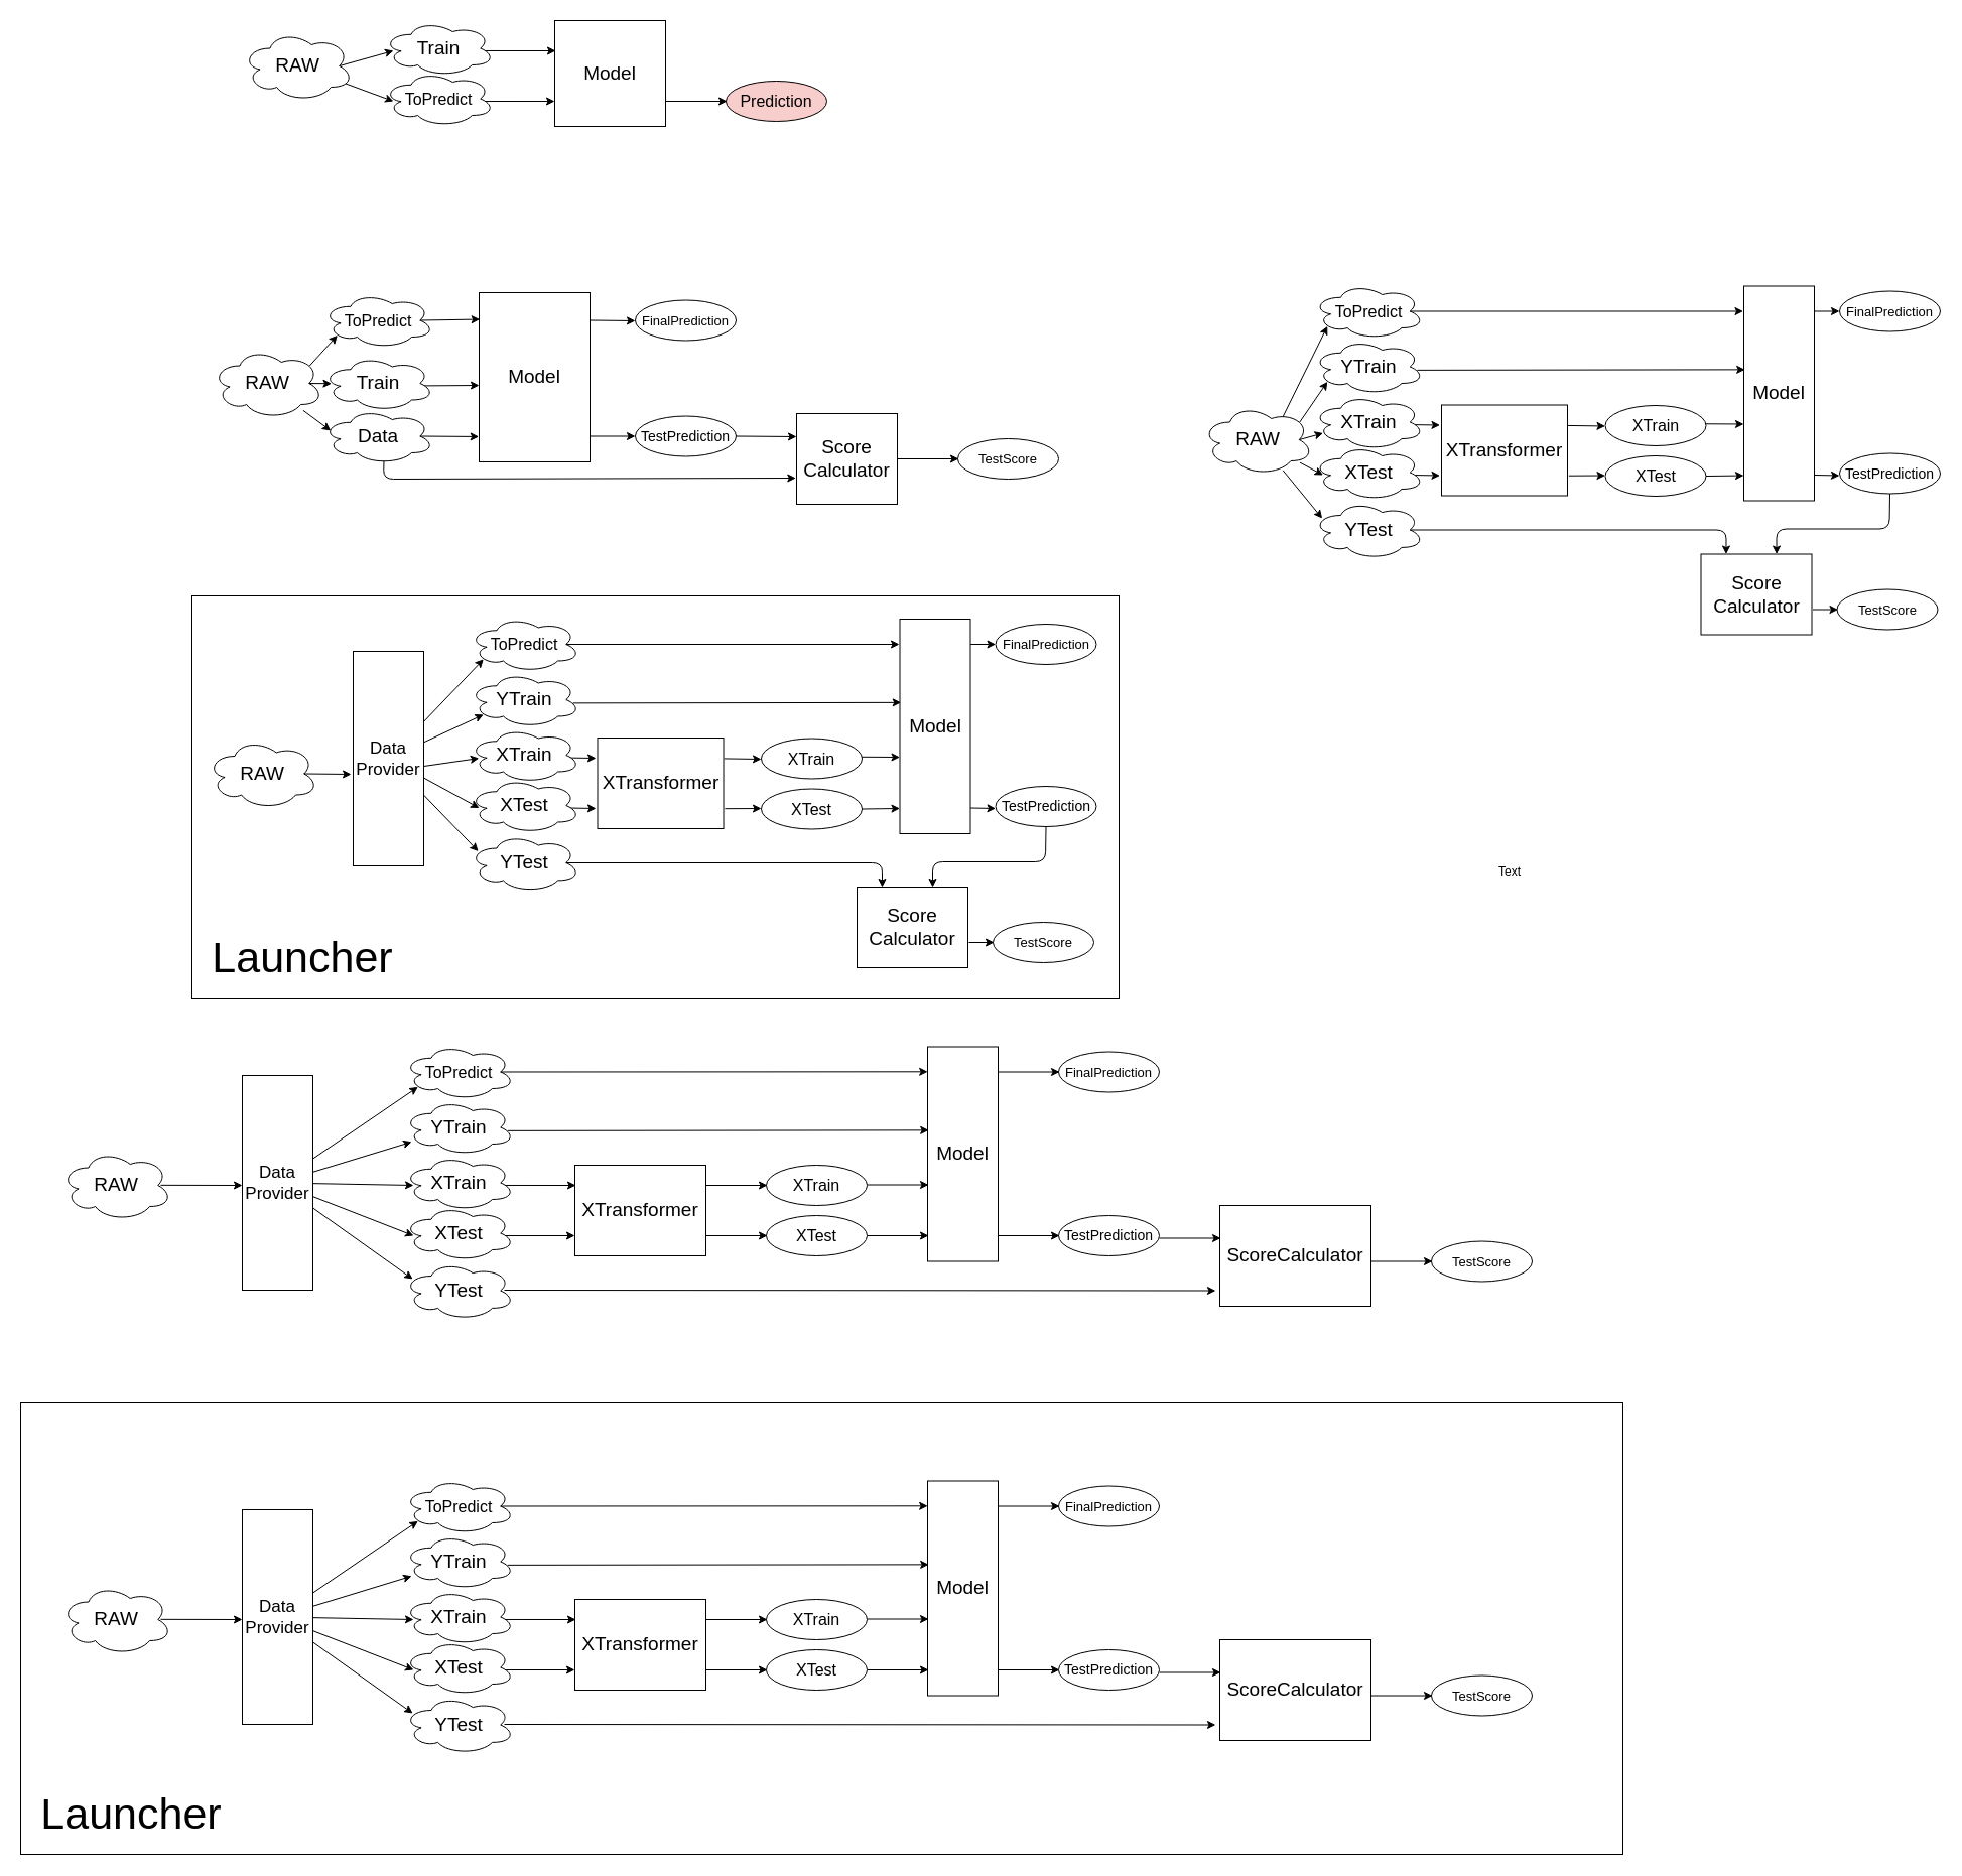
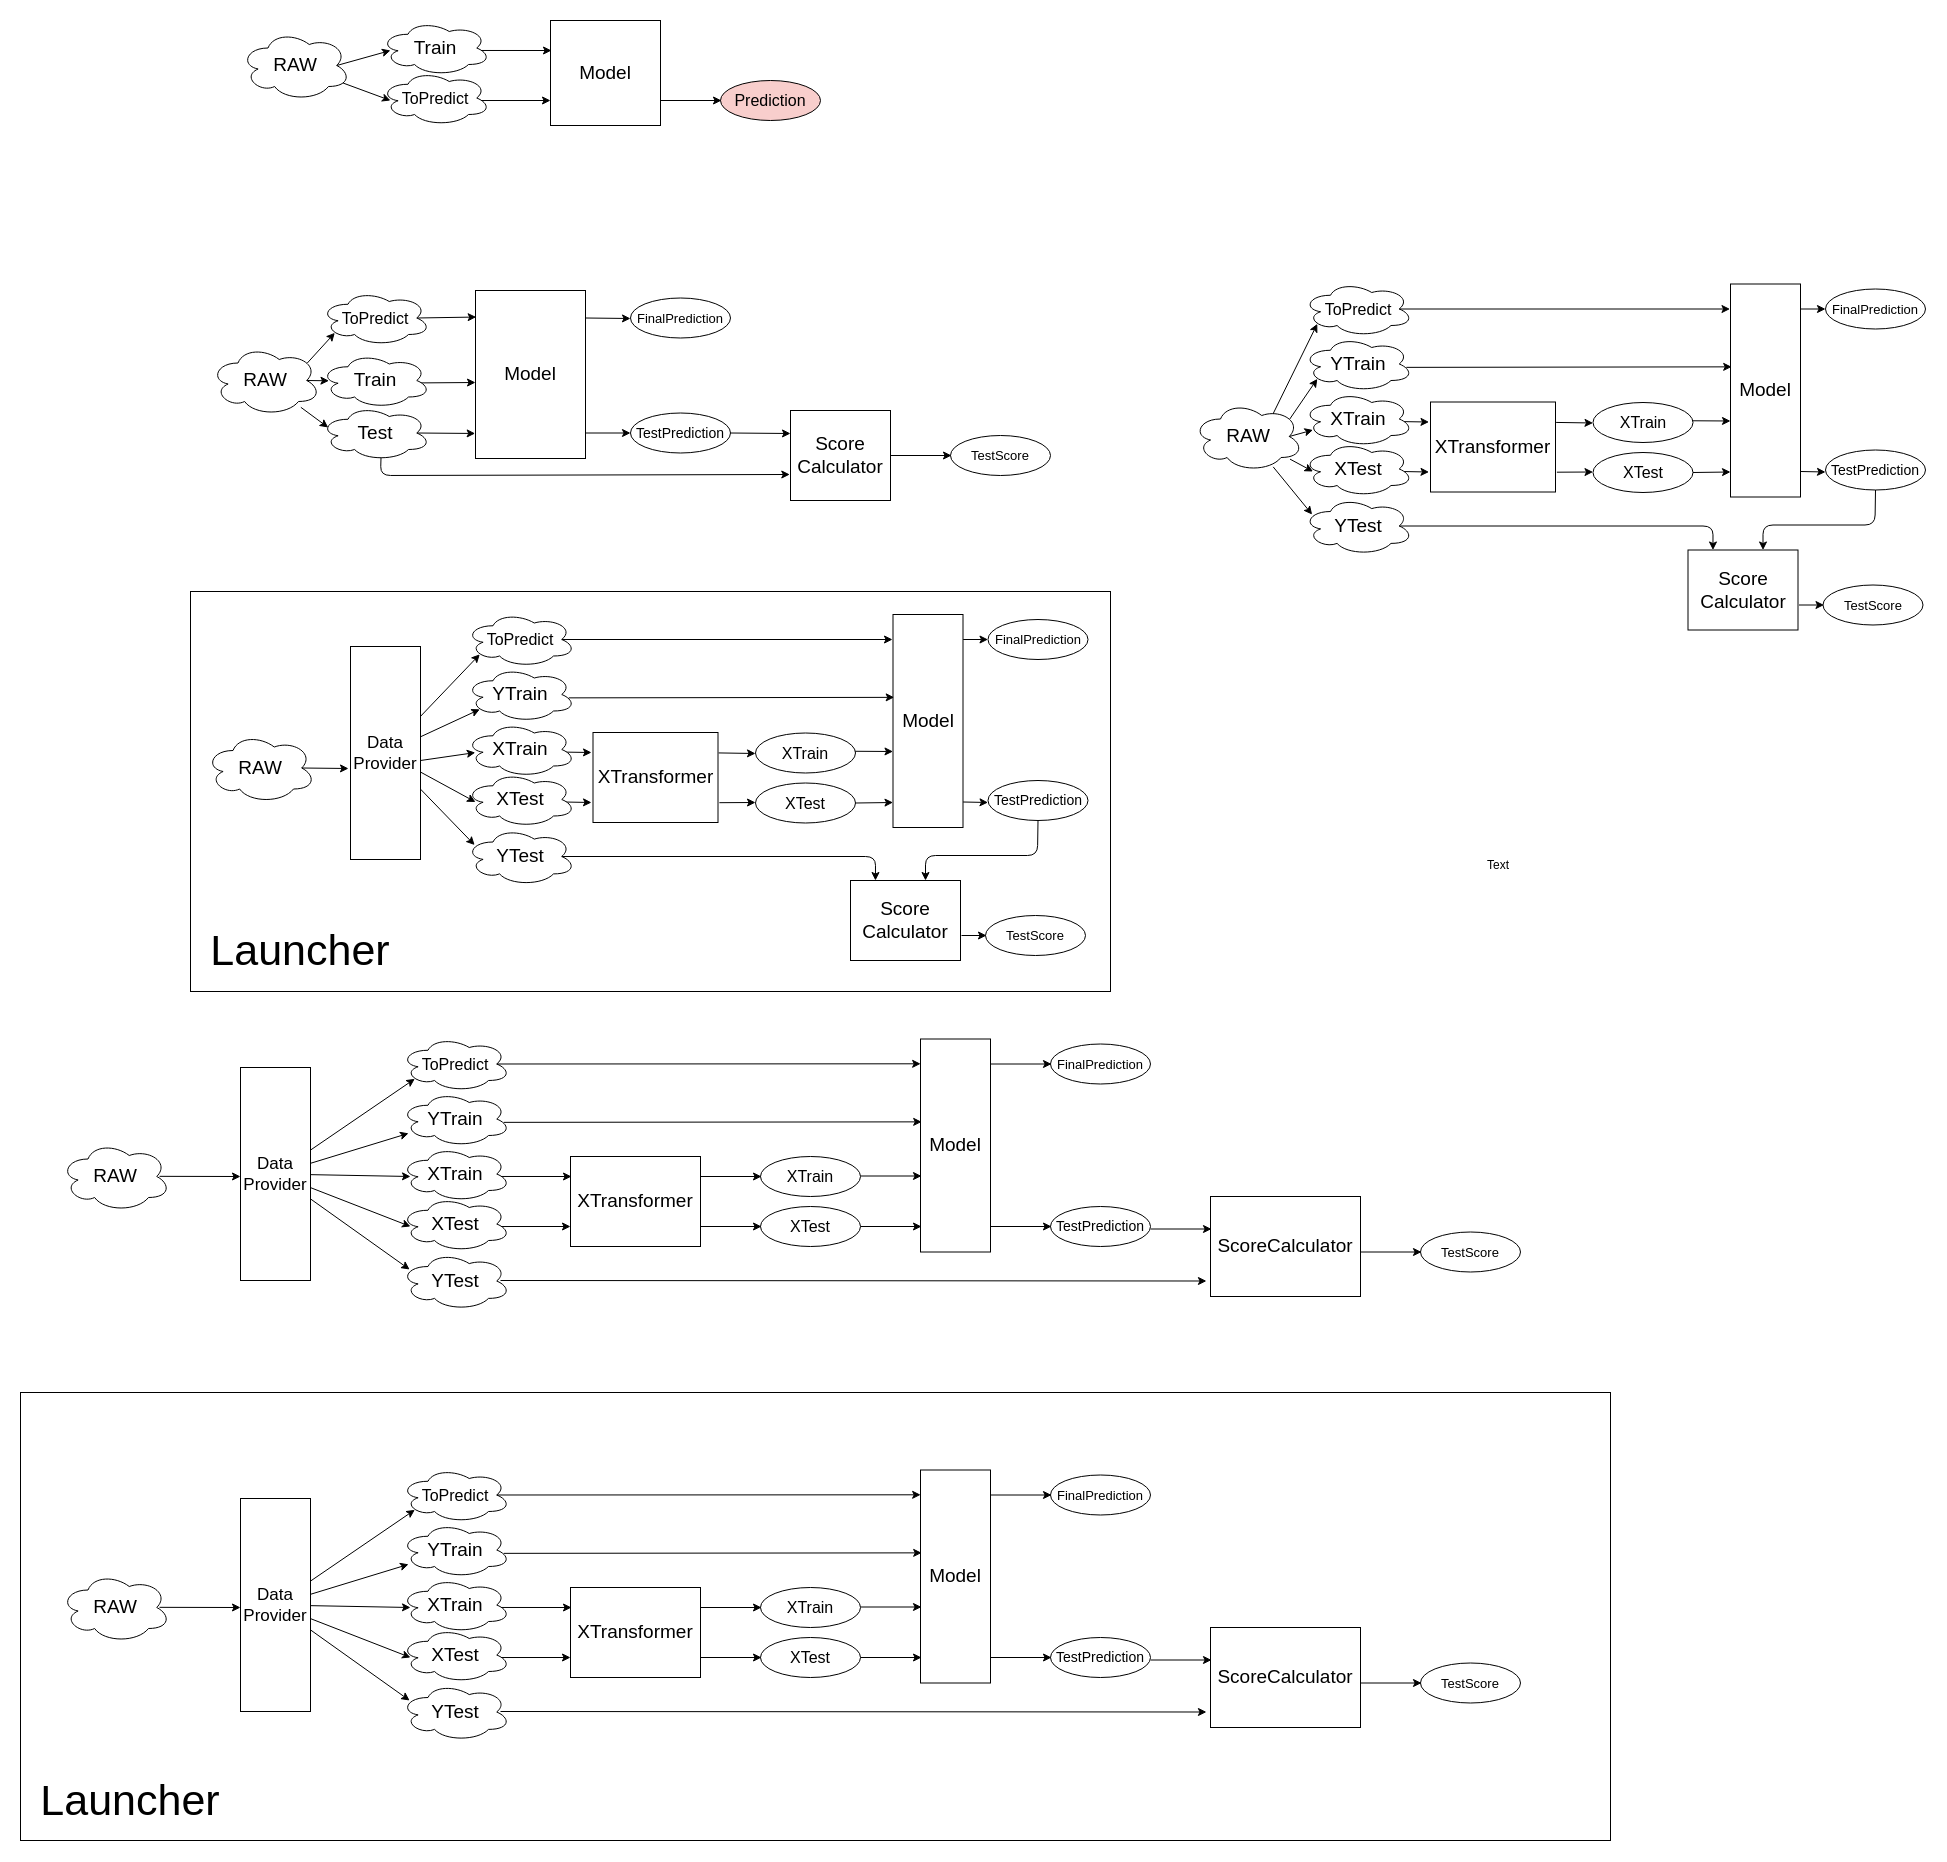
- <mxCell id="45" value="&lt;font style=&quot;font-size: 19px&quot;&gt;Data&lt;br&gt;&lt;/font&gt;" style="ellipse;shape=cloud;whiteSpace=wrap;html=1;" parent="1" vertex="1"><mxGeometry x="320" y="405" width="110" height="55" as="geometry" /></mxCell>
+ <mxCell id="45" value="&lt;font style=&quot;font-size: 19px&quot;&gt;Test&lt;br&gt;&lt;/font&gt;" style="ellipse;shape=cloud;whiteSpace=wrap;html=1;" parent="1" vertex="1"><mxGeometry x="320" y="405" width="110" height="55" as="geometry" /></mxCell>
